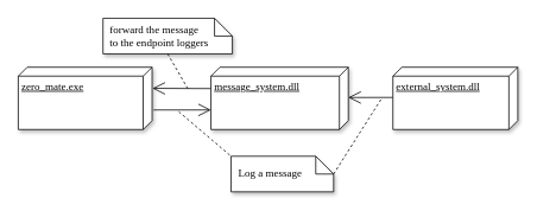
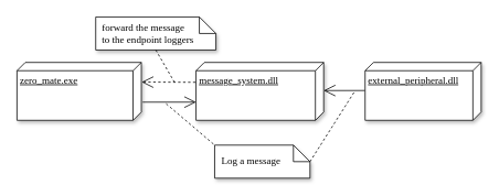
- <mxCell id="3" value="external_system.dll" style="verticalAlign=top;align=left;spacingTop=8;spacingLeft=2;spacingRight=12;shape=cube;size=10;direction=south;fontStyle=4;html=1;whiteSpace=wrap;shadow=1;fontFamily=Computer Modern;" parent="1" vertex="1"><mxGeometry x="440" y="75" width="140" height="70" as="geometry" /></mxCell>
+ <mxCell id="3" value="external_peripheral.dll" style="verticalAlign=top;align=left;spacingTop=8;spacingLeft=2;spacingRight=12;shape=cube;size=10;direction=south;fontStyle=4;html=1;whiteSpace=wrap;shadow=1;fontFamily=Computer Modern;" parent="1" vertex="1"><mxGeometry x="440" y="75" width="140" height="70" as="geometry" /></mxCell>
- <mxCell id="6" value="" style="endArrow=open;endSize=12;html=1;rounded=0;exitX=0.343;exitY=1.004;exitDx=0;exitDy=0;exitPerimeter=0;entryX=0.339;entryY=-0.003;entryDx=0;entryDy=0;entryPerimeter=0;fontFamily=Computer Modern;" parent="1" source="4" target="2" edge="1"><mxGeometry width="160" relative="1" as="geometry"><mxPoint x="187" y="133" as="sourcePoint" /><mxPoint x="246" y="133" as="targetPoint" /></mxGeometry></mxCell>
+ <mxCell id="6" value="" style="endArrow=open;endSize=12;html=1;rounded=0;exitX=0.343;exitY=1.004;exitDx=0;exitDy=0;exitPerimeter=0;entryX=0.339;entryY=-0.003;entryDx=0;entryDy=0;entryPerimeter=0;fontFamily=Computer Modern;dashed=1;" parent="1" source="4" target="2" edge="1"><mxGeometry width="160" relative="1" as="geometry"><mxPoint x="187" y="133" as="sourcePoint" /><mxPoint x="246" y="133" as="targetPoint" /></mxGeometry></mxCell>
